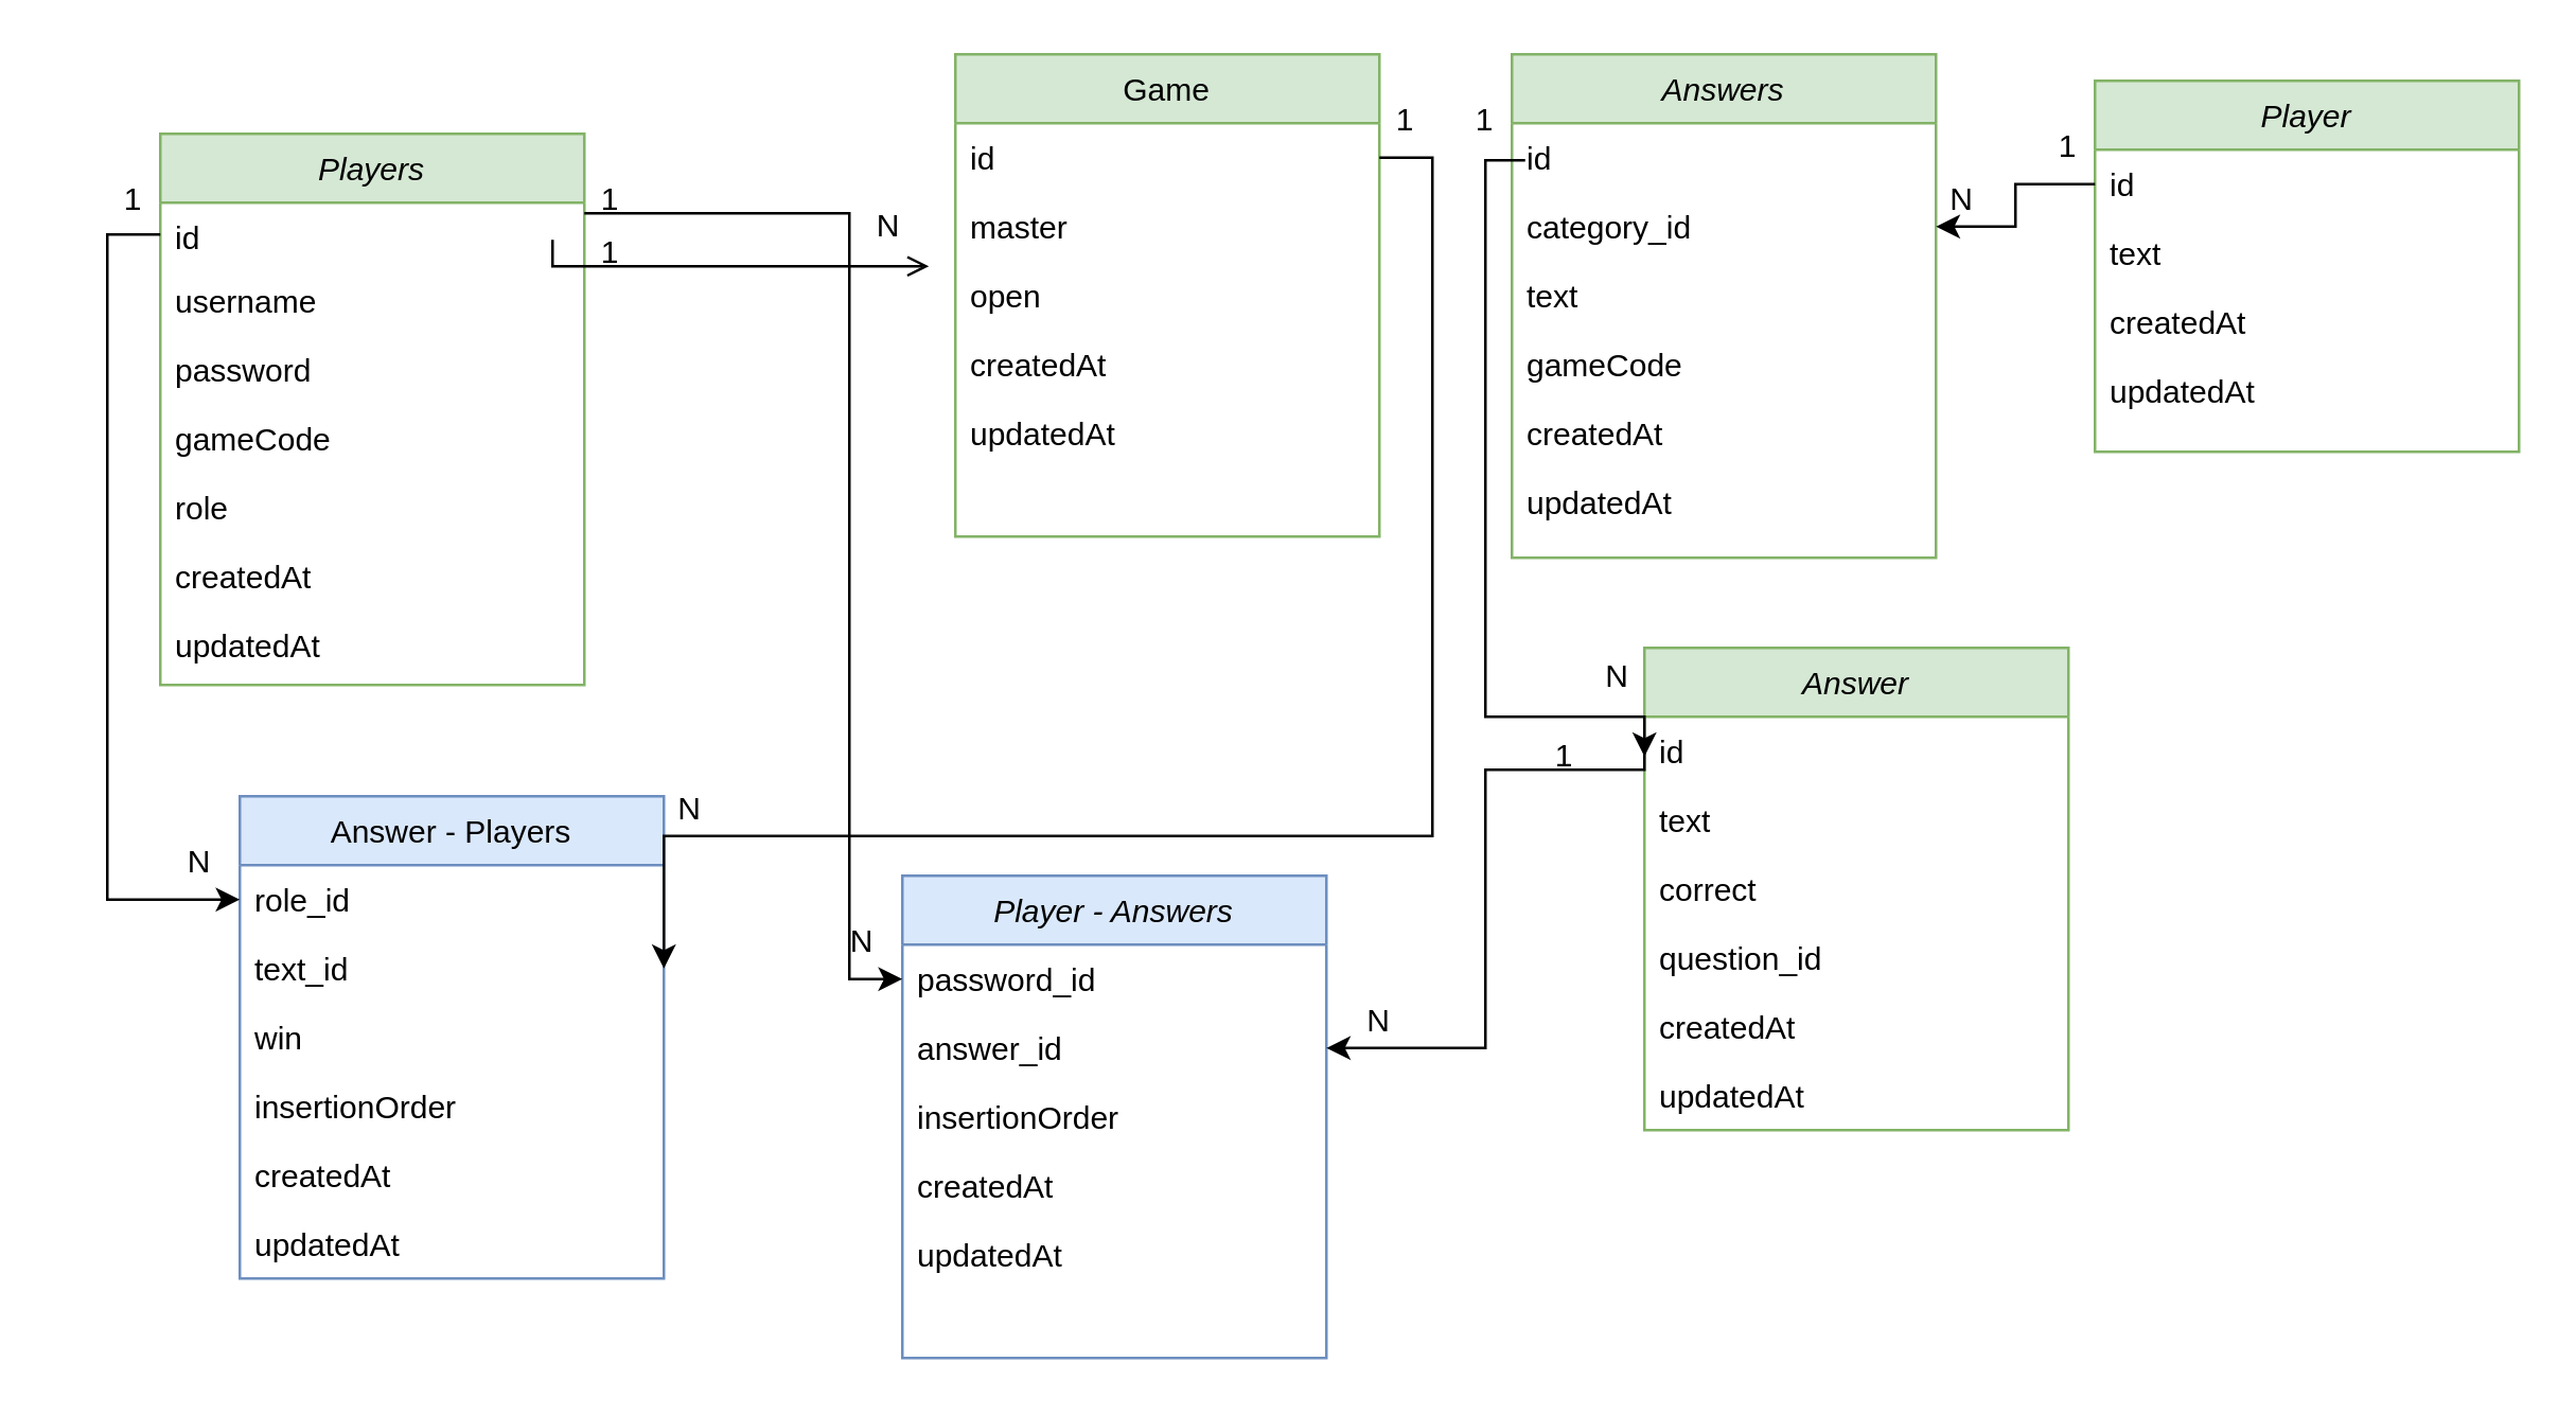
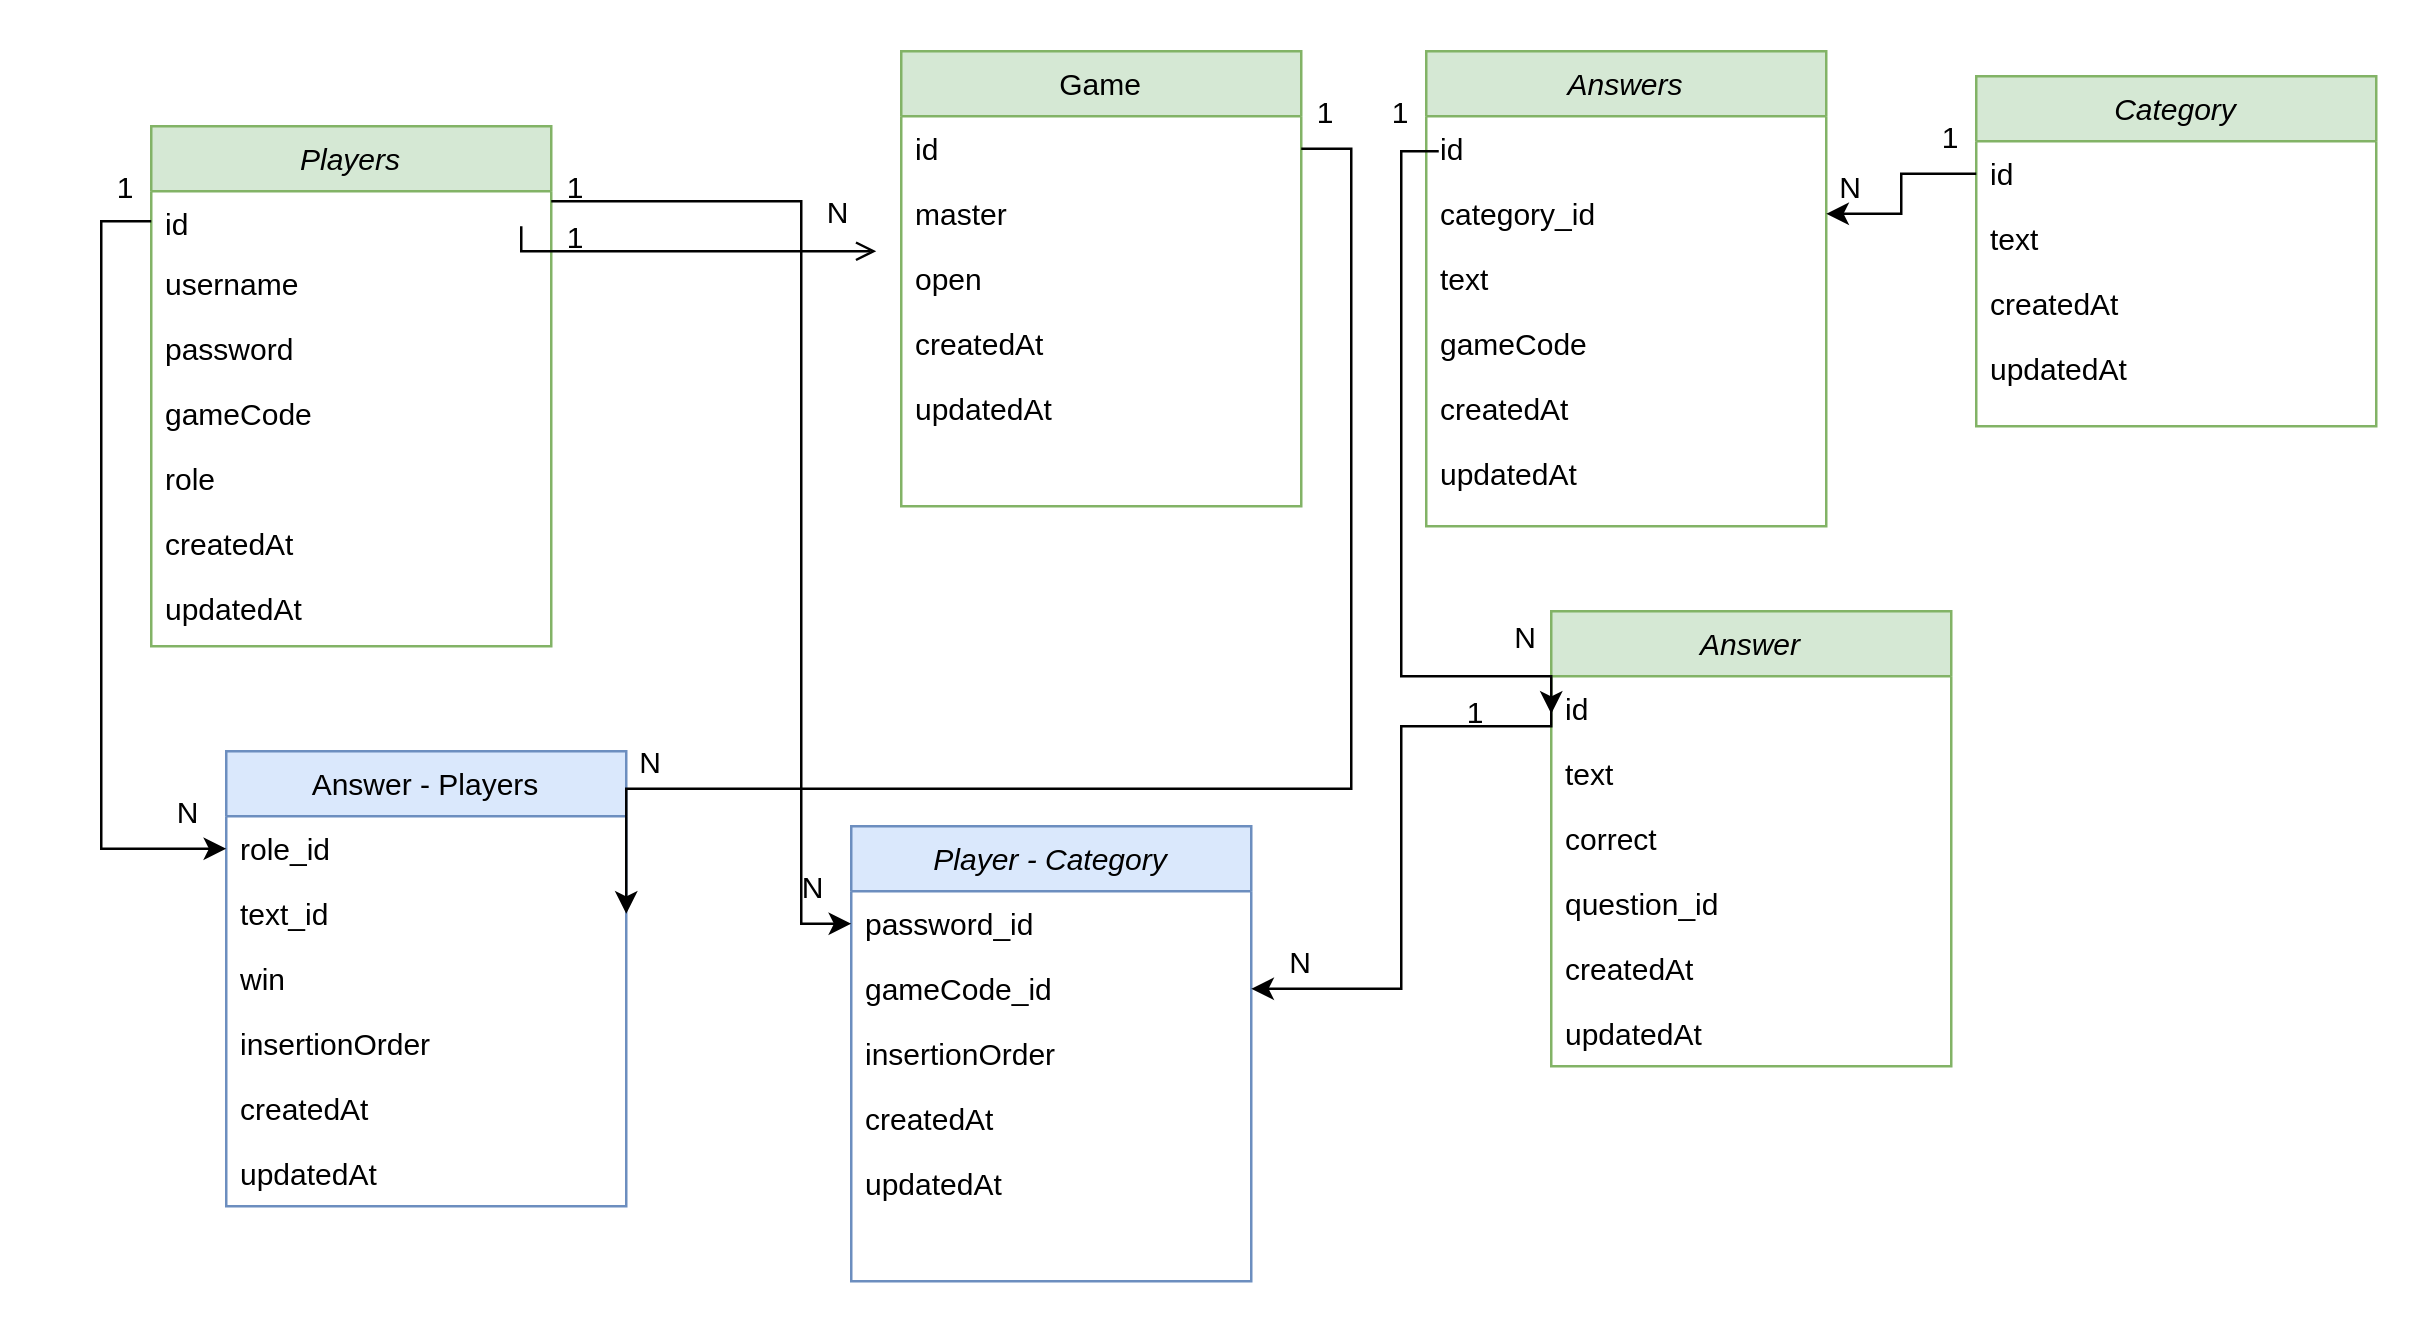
- <mxCell id="33" value="Player" style="swimlane;fontStyle=2;align=center;verticalAlign=top;childLayout=stackLayout;horizontal=1;startSize=26;horizontalStack=0;resizeParent=1;resizeLast=0;collapsible=1;marginBottom=0;rounded=0;shadow=0;strokeWidth=1;fillColor=#d5e8d4;strokeColor=#82b366;" vertex="1" parent="1"><mxGeometry x="790" y="30" width="160" height="140" as="geometry"><mxRectangle x="230" y="140" width="160" height="26" as="alternateBounds" /></mxGeometry></mxCell>
+ <mxCell id="33" value="Category" style="swimlane;fontStyle=2;align=center;verticalAlign=top;childLayout=stackLayout;horizontal=1;startSize=26;horizontalStack=0;resizeParent=1;resizeLast=0;collapsible=1;marginBottom=0;rounded=0;shadow=0;strokeWidth=1;fillColor=#d5e8d4;strokeColor=#82b366;" vertex="1" parent="1"><mxGeometry x="790" y="30" width="160" height="140" as="geometry"><mxRectangle x="230" y="140" width="160" height="26" as="alternateBounds" /></mxGeometry></mxCell>
- <mxCell id="46" value="Player - Answers" style="swimlane;fontStyle=2;align=center;verticalAlign=top;childLayout=stackLayout;horizontal=1;startSize=26;horizontalStack=0;resizeParent=1;resizeLast=0;collapsible=1;marginBottom=0;rounded=0;shadow=0;strokeWidth=1;fillColor=#dae8fc;strokeColor=#6c8ebf;" vertex="1" parent="1"><mxGeometry x="340" y="330" width="160" height="182" as="geometry"><mxRectangle x="230" y="140" width="160" height="26" as="alternateBounds" /></mxGeometry></mxCell>
+ <mxCell id="46" value="Player - Category" style="swimlane;fontStyle=2;align=center;verticalAlign=top;childLayout=stackLayout;horizontal=1;startSize=26;horizontalStack=0;resizeParent=1;resizeLast=0;collapsible=1;marginBottom=0;rounded=0;shadow=0;strokeWidth=1;fillColor=#dae8fc;strokeColor=#6c8ebf;" vertex="1" parent="1"><mxGeometry x="340" y="330" width="160" height="182" as="geometry"><mxRectangle x="230" y="140" width="160" height="26" as="alternateBounds" /></mxGeometry></mxCell>
- <mxCell id="48" value="answer_id" style="text;align=left;verticalAlign=top;spacingLeft=4;spacingRight=4;overflow=hidden;rotatable=0;points=[[0,0.5],[1,0.5]];portConstraint=eastwest;rounded=0;shadow=0;html=0;" vertex="1" parent="46"><mxGeometry y="52" width="160" height="26" as="geometry" /></mxCell>
+ <mxCell id="48" value="gameCode_id" style="text;align=left;verticalAlign=top;spacingLeft=4;spacingRight=4;overflow=hidden;rotatable=0;points=[[0,0.5],[1,0.5]];portConstraint=eastwest;rounded=0;shadow=0;html=0;" vertex="1" parent="46"><mxGeometry y="52" width="160" height="26" as="geometry" /></mxCell>
